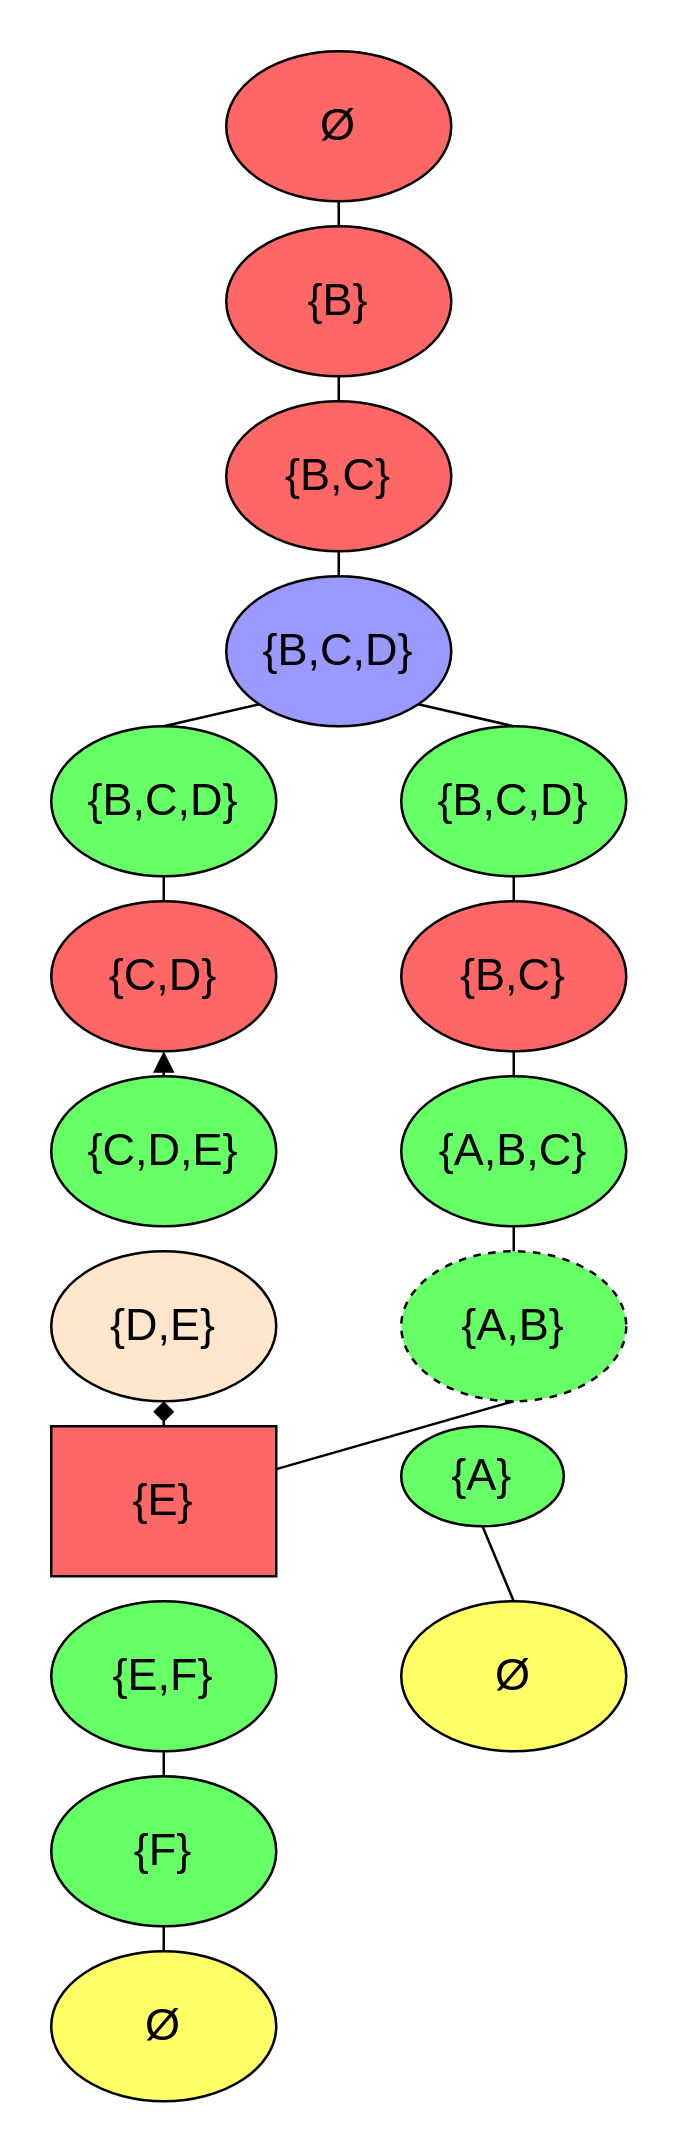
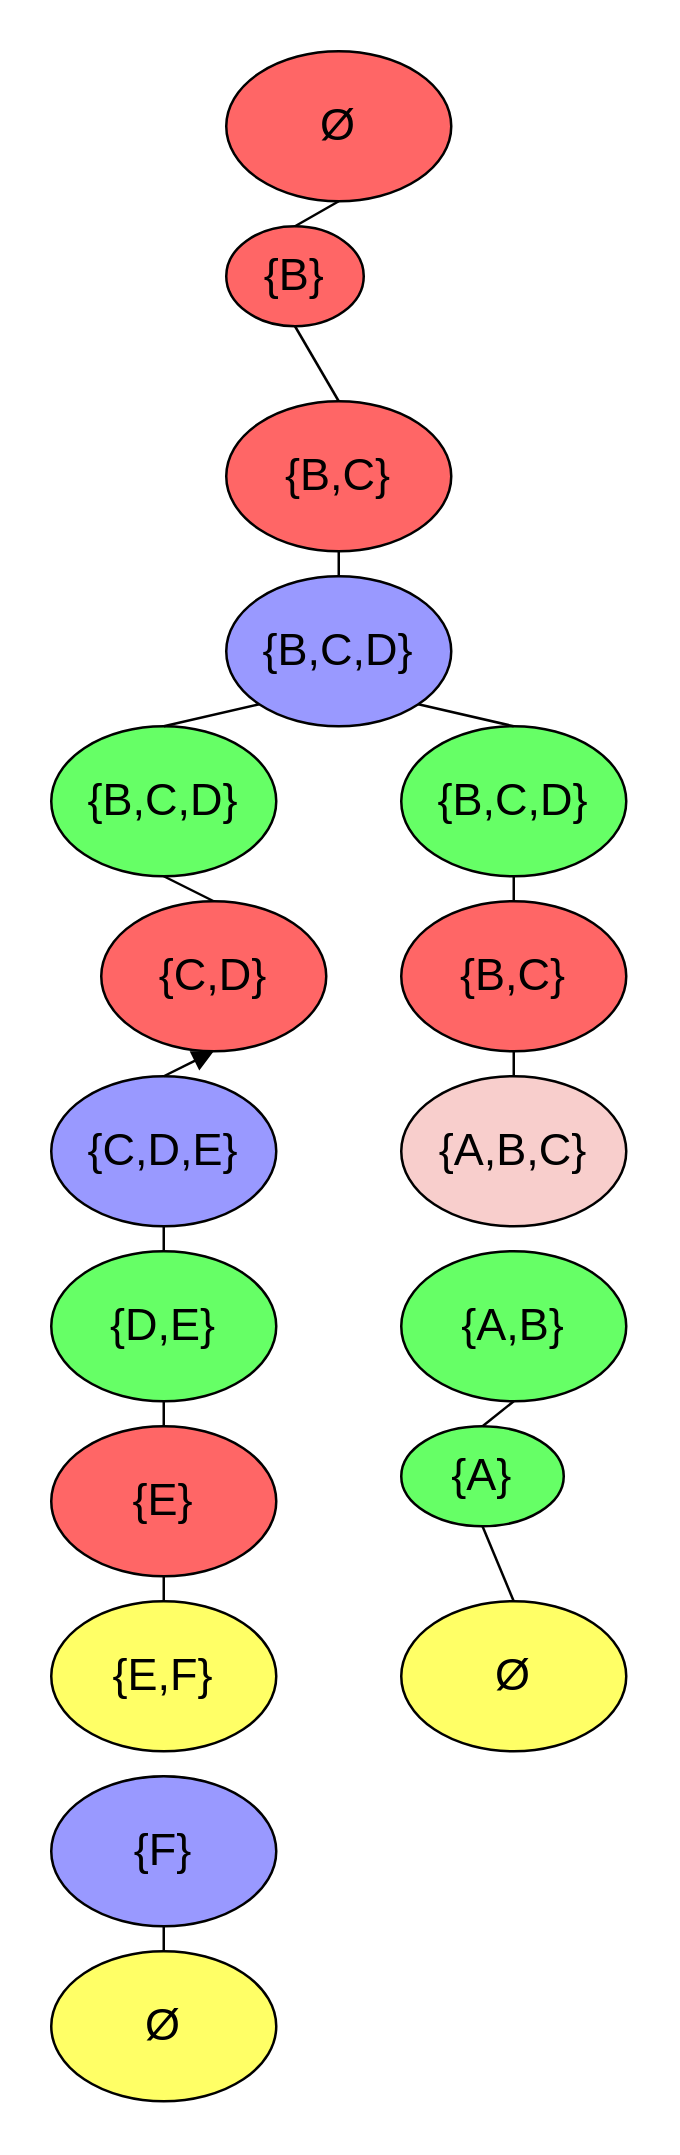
- <mxCell id="4" value="&lt;font style=&quot;font-size: 18px&quot;&gt;{B}&lt;br&gt;&lt;/font&gt;" style="ellipse;whiteSpace=wrap;html=1;fillColor=#FF6666;" parent="1" vertex="1"><mxGeometry x="90" y="90" width="90" height="60" as="geometry" /></mxCell>
+ <mxCell id="4" value="&lt;font style=&quot;font-size: 18px&quot;&gt;{B}&lt;br&gt;&lt;/font&gt;" style="ellipse;whiteSpace=wrap;html=1;fillColor=#FF6666;" parent="1" vertex="1"><mxGeometry x="90" y="90" width="55" height="40" as="geometry" /></mxCell>
- <mxCell id="11" value="&lt;font style=&quot;font-size: 18px&quot;&gt;{C,D}&lt;br&gt;&lt;/font&gt;" style="ellipse;whiteSpace=wrap;html=1;fillColor=#FF6666;" parent="1" vertex="1"><mxGeometry x="20" y="360" width="90" height="60" as="geometry" /></mxCell>
+ <mxCell id="11" value="&lt;font style=&quot;font-size: 18px&quot;&gt;{C,D}&lt;br&gt;&lt;/font&gt;" style="ellipse;whiteSpace=wrap;html=1;fillColor=#FF6666;" parent="1" vertex="1"><mxGeometry x="40" y="360" width="90" height="60" as="geometry" /></mxCell>
- <mxCell id="13" value="&lt;font style=&quot;font-size: 18px&quot;&gt;{C,D,E}&lt;br&gt;&lt;/font&gt;" style="ellipse;whiteSpace=wrap;html=1;fillColor=#66FF66;" parent="1" vertex="1"><mxGeometry x="20" y="430" width="90" height="60" as="geometry" /></mxCell>
+ <mxCell id="13" value="&lt;font style=&quot;font-size: 18px&quot;&gt;{C,D,E}&lt;br&gt;&lt;/font&gt;" style="ellipse;whiteSpace=wrap;html=1;fillColor=#9999ff;" parent="1" vertex="1"><mxGeometry x="20" y="430" width="90" height="60" as="geometry" /></mxCell>
- <mxCell id="6" value="&lt;font style=&quot;font-size: 18px&quot;&gt;{A,B,C}&lt;br&gt;&lt;/font&gt;" style="ellipse;whiteSpace=wrap;html=1;fillColor=#66FF66;" parent="1" vertex="1"><mxGeometry x="160" y="430" width="90" height="60" as="geometry" /></mxCell>
+ <mxCell id="6" value="&lt;font style=&quot;font-size: 18px&quot;&gt;{A,B,C}&lt;br&gt;&lt;/font&gt;" style="ellipse;whiteSpace=wrap;html=1;fillColor=#f8cecc;" parent="1" vertex="1"><mxGeometry x="160" y="430" width="90" height="60" as="geometry" /></mxCell>
+ <mxCell id="23" value="" style="endArrow=none;html=1;exitX=0.5;exitY=0;exitDx=0;exitDy=0;entryX=0.5;entryY=1;entryDx=0;entryDy=0;" parent="1" source="14" target="13" edge="1"><mxGeometry width="50" height="50" relative="1" as="geometry"><mxPoint x="30" y="780" as="sourcePoint" /><mxPoint x="50" y="780" as="targetPoint" /></mxGeometry></mxCell>
- <mxCell id="35" value="" style="endArrow=none;html=1;entryX=0.5;entryY=1;entryDx=0;entryDy=0;exitX=0.5;exitY=0;exitDx=0;exitDy=0;" parent="1" source="7" target="6" edge="1"><mxGeometry width="50" height="50" relative="1" as="geometry"><mxPoint x="215" y="440" as="sourcePoint" /><mxPoint x="215" y="430" as="targetPoint" /></mxGeometry></mxCell>
- <mxCell id="14" value="&lt;font style=&quot;font-size: 18px&quot;&gt;{D,E}&lt;br&gt;&lt;/font&gt;" style="ellipse;whiteSpace=wrap;html=1;fillColor=#ffe6cc;" parent="1" vertex="1"><mxGeometry x="20" y="500" width="90" height="60" as="geometry" /></mxCell>
+ <mxCell id="14" value="&lt;font style=&quot;font-size: 18px&quot;&gt;{D,E}&lt;br&gt;&lt;/font&gt;" style="ellipse;whiteSpace=wrap;html=1;fillColor=#66FF66;" parent="1" vertex="1"><mxGeometry x="20" y="500" width="90" height="60" as="geometry" /></mxCell>
- <mxCell id="7" value="&lt;font style=&quot;font-size: 18px&quot;&gt;{A,B}&lt;br&gt;&lt;/font&gt;" style="ellipse;whiteSpace=wrap;html=1;fillColor=#66FF66;dashed=1;" parent="1" vertex="1"><mxGeometry x="160" y="500" width="90" height="60" as="geometry" /></mxCell>
+ <mxCell id="7" value="&lt;font style=&quot;font-size: 18px&quot;&gt;{A,B}&lt;br&gt;&lt;/font&gt;" style="ellipse;whiteSpace=wrap;html=1;fillColor=#66FF66;" parent="1" vertex="1"><mxGeometry x="160" y="500" width="90" height="60" as="geometry" /></mxCell>
- <mxCell id="22" value="" style="endArrow=diamond;html=1;exitX=0.5;exitY=0;exitDx=0;exitDy=0;entryX=0.5;entryY=1;entryDx=0;entryDy=0;" parent="1" source="16" target="14" edge="1"><mxGeometry width="50" height="50" relative="1" as="geometry"><mxPoint x="60" y="860" as="sourcePoint" /><mxPoint x="110" y="810" as="targetPoint" /></mxGeometry></mxCell>
+ <mxCell id="22" value="" style="endArrow=none;html=1;exitX=0.5;exitY=0;exitDx=0;exitDy=0;entryX=0.5;entryY=1;entryDx=0;entryDy=0;" parent="1" source="16" target="14" edge="1"><mxGeometry width="50" height="50" relative="1" as="geometry"><mxPoint x="60" y="860" as="sourcePoint" /><mxPoint x="110" y="810" as="targetPoint" /></mxGeometry></mxCell>
- <mxCell id="31" value="" style="endArrow=none;html=1;exitX=0.5;exitY=1;exitDx=0;exitDy=0;" parent="1" source="7" target="16" edge="1"><mxGeometry width="50" height="50" relative="1" as="geometry"><mxPoint x="-205" y="710" as="sourcePoint" /><mxPoint x="-185" y="710" as="targetPoint" /></mxGeometry></mxCell>
+ <mxCell id="31" value="" style="endArrow=none;html=1;exitX=0.5;exitY=1;exitDx=0;exitDy=0;entryX=0.5;entryY=0;entryDx=0;entryDy=0;" parent="1" source="7" target="8" edge="1"><mxGeometry width="50" height="50" relative="1" as="geometry"><mxPoint x="-205" y="710" as="sourcePoint" /><mxPoint x="-185" y="710" as="targetPoint" /></mxGeometry></mxCell>
- <mxCell id="16" value="&lt;font style=&quot;font-size: 18px&quot;&gt;{E}&lt;br&gt;&lt;/font&gt;" style="whiteSpace=wrap;html=1;fillColor=#FF6666;rounded=0;" parent="1" vertex="1"><mxGeometry x="20" y="570" width="90" height="60" as="geometry" /></mxCell>
+ <mxCell id="16" value="&lt;font style=&quot;font-size: 18px&quot;&gt;{E}&lt;br&gt;&lt;/font&gt;" style="ellipse;whiteSpace=wrap;html=1;fillColor=#FF6666;" parent="1" vertex="1"><mxGeometry x="20" y="570" width="90" height="60" as="geometry" /></mxCell>
+ <mxCell id="20" value="" style="endArrow=none;html=1;entryX=0.5;entryY=0;entryDx=0;entryDy=0;exitX=0.5;exitY=1;exitDx=0;exitDy=0;" parent="1" source="16" target="15" edge="1"><mxGeometry width="50" height="50" relative="1" as="geometry"><mxPoint x="130" y="870" as="sourcePoint" /><mxPoint x="180" y="820" as="targetPoint" /></mxGeometry></mxCell>
- <mxCell id="15" value="&lt;font style=&quot;font-size: 18px&quot;&gt;{E,F}&lt;br&gt;&lt;/font&gt;" style="ellipse;whiteSpace=wrap;html=1;fillColor=#66FF66;" parent="1" vertex="1"><mxGeometry x="20" y="640" width="90" height="60" as="geometry" /></mxCell>
+ <mxCell id="15" value="&lt;font style=&quot;font-size: 18px&quot;&gt;{E,F}&lt;br&gt;&lt;/font&gt;" style="ellipse;whiteSpace=wrap;html=1;fillColor=#ffff66;" parent="1" vertex="1"><mxGeometry x="20" y="640" width="90" height="60" as="geometry" /></mxCell>
- <mxCell id="19" value="" style="endArrow=none;html=1;entryX=0.5;entryY=1;entryDx=0;entryDy=0;exitX=0.5;exitY=0;exitDx=0;exitDy=0;" parent="1" source="17" target="15" edge="1"><mxGeometry width="50" height="50" relative="1" as="geometry"><mxPoint x="-40" y="950" as="sourcePoint" /><mxPoint x="10" y="900" as="targetPoint" /></mxGeometry></mxCell>
- <mxCell id="17" value="&lt;font style=&quot;font-size: 18px&quot;&gt;{F}&lt;br&gt;&lt;/font&gt;" style="ellipse;whiteSpace=wrap;html=1;fillColor=#66FF66;" parent="1" vertex="1"><mxGeometry x="20" y="710" width="90" height="60" as="geometry" /></mxCell>
+ <mxCell id="17" value="&lt;font style=&quot;font-size: 18px&quot;&gt;{F}&lt;br&gt;&lt;/font&gt;" style="ellipse;whiteSpace=wrap;html=1;fillColor=#9999ff;" parent="1" vertex="1"><mxGeometry x="20" y="710" width="90" height="60" as="geometry" /></mxCell>
